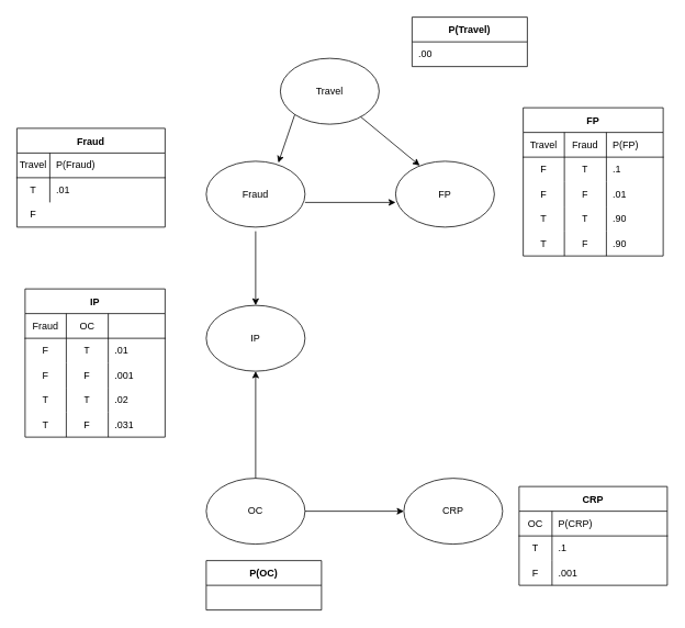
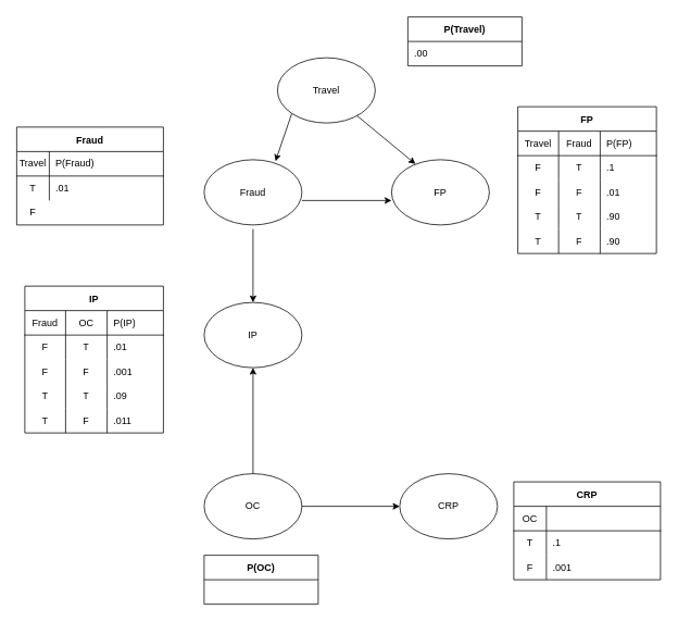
+ <mxCell id="51" value="P(IP)" style="shape=partialRectangle;html=1;whiteSpace=wrap;connectable=0;fillColor=none;top=0;left=0;bottom=0;right=0;align=left;spacingLeft=6;overflow=hidden;pointerEvents=1;" parent="48" vertex="1"><mxGeometry x="101" width="69" height="30" as="geometry"><mxRectangle width="69" height="30" as="alternateBounds" /></mxGeometry></mxCell>
- <mxCell id="63" value=".02" style="shape=partialRectangle;html=1;whiteSpace=wrap;connectable=0;fillColor=none;top=0;left=0;bottom=0;right=0;align=left;spacingLeft=6;overflow=hidden;pointerEvents=1;" parent="60" vertex="1"><mxGeometry x="101" width="69" height="30" as="geometry"><mxRectangle width="69" height="30" as="alternateBounds" /></mxGeometry></mxCell>
+ <mxCell id="63" value=".09" style="shape=partialRectangle;html=1;whiteSpace=wrap;connectable=0;fillColor=none;top=0;left=0;bottom=0;right=0;align=left;spacingLeft=6;overflow=hidden;pointerEvents=1;" parent="60" vertex="1"><mxGeometry x="101" width="69" height="30" as="geometry"><mxRectangle width="69" height="30" as="alternateBounds" /></mxGeometry></mxCell>
- <mxCell id="67" value=".031" style="shape=partialRectangle;html=1;whiteSpace=wrap;connectable=0;fillColor=none;top=0;left=0;bottom=0;right=0;align=left;spacingLeft=6;overflow=hidden;pointerEvents=1;" parent="64" vertex="1"><mxGeometry x="101" width="69" height="30" as="geometry"><mxRectangle width="69" height="30" as="alternateBounds" /></mxGeometry></mxCell>
+ <mxCell id="67" value=".011" style="shape=partialRectangle;html=1;whiteSpace=wrap;connectable=0;fillColor=none;top=0;left=0;bottom=0;right=0;align=left;spacingLeft=6;overflow=hidden;pointerEvents=1;" parent="64" vertex="1"><mxGeometry x="101" width="69" height="30" as="geometry"><mxRectangle width="69" height="30" as="alternateBounds" /></mxGeometry></mxCell>
- <mxCell id="73" value="P(CRP)" style="shape=partialRectangle;html=1;whiteSpace=wrap;connectable=0;fillColor=none;top=0;left=0;bottom=0;right=0;align=left;spacingLeft=6;overflow=hidden;pointerEvents=1;" parent="71" vertex="1"><mxGeometry x="40" width="140" height="30" as="geometry"><mxRectangle width="140" height="30" as="alternateBounds" /></mxGeometry></mxCell>
